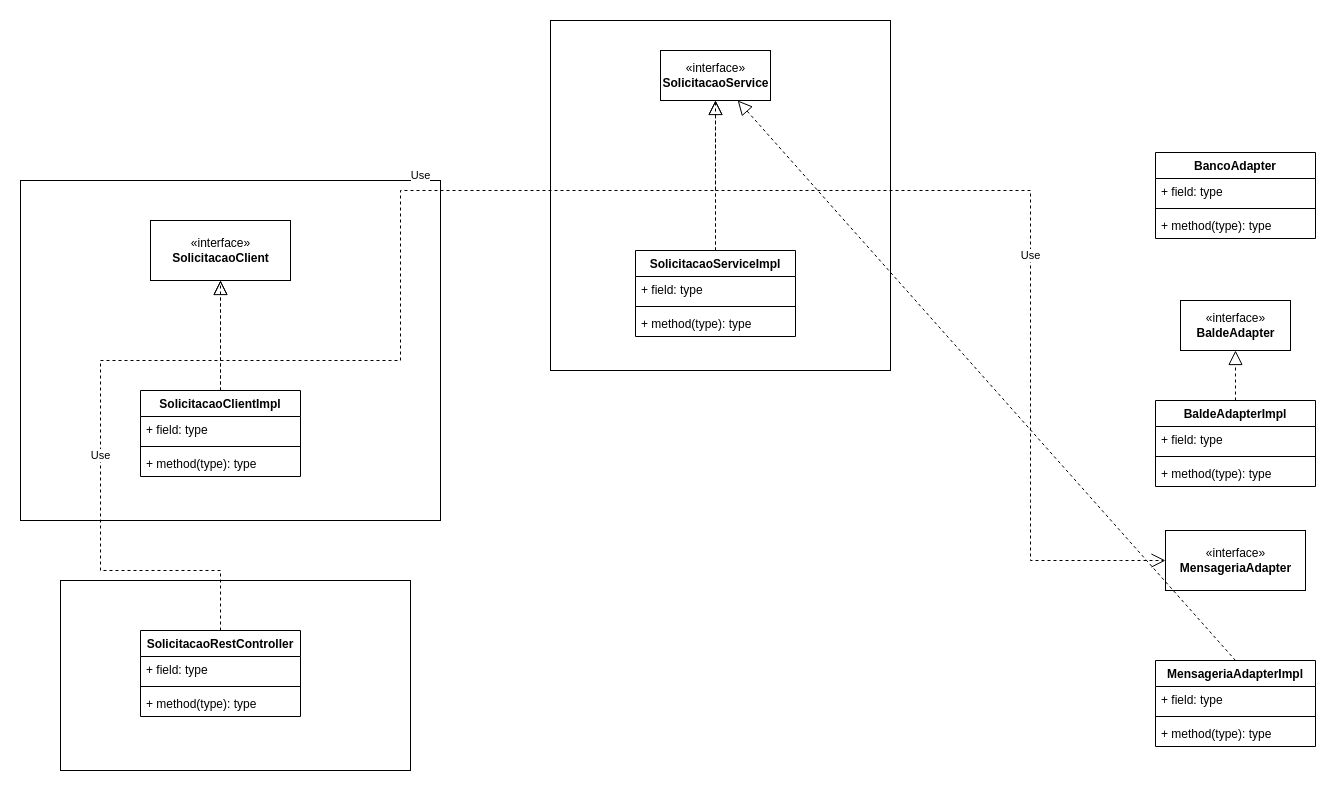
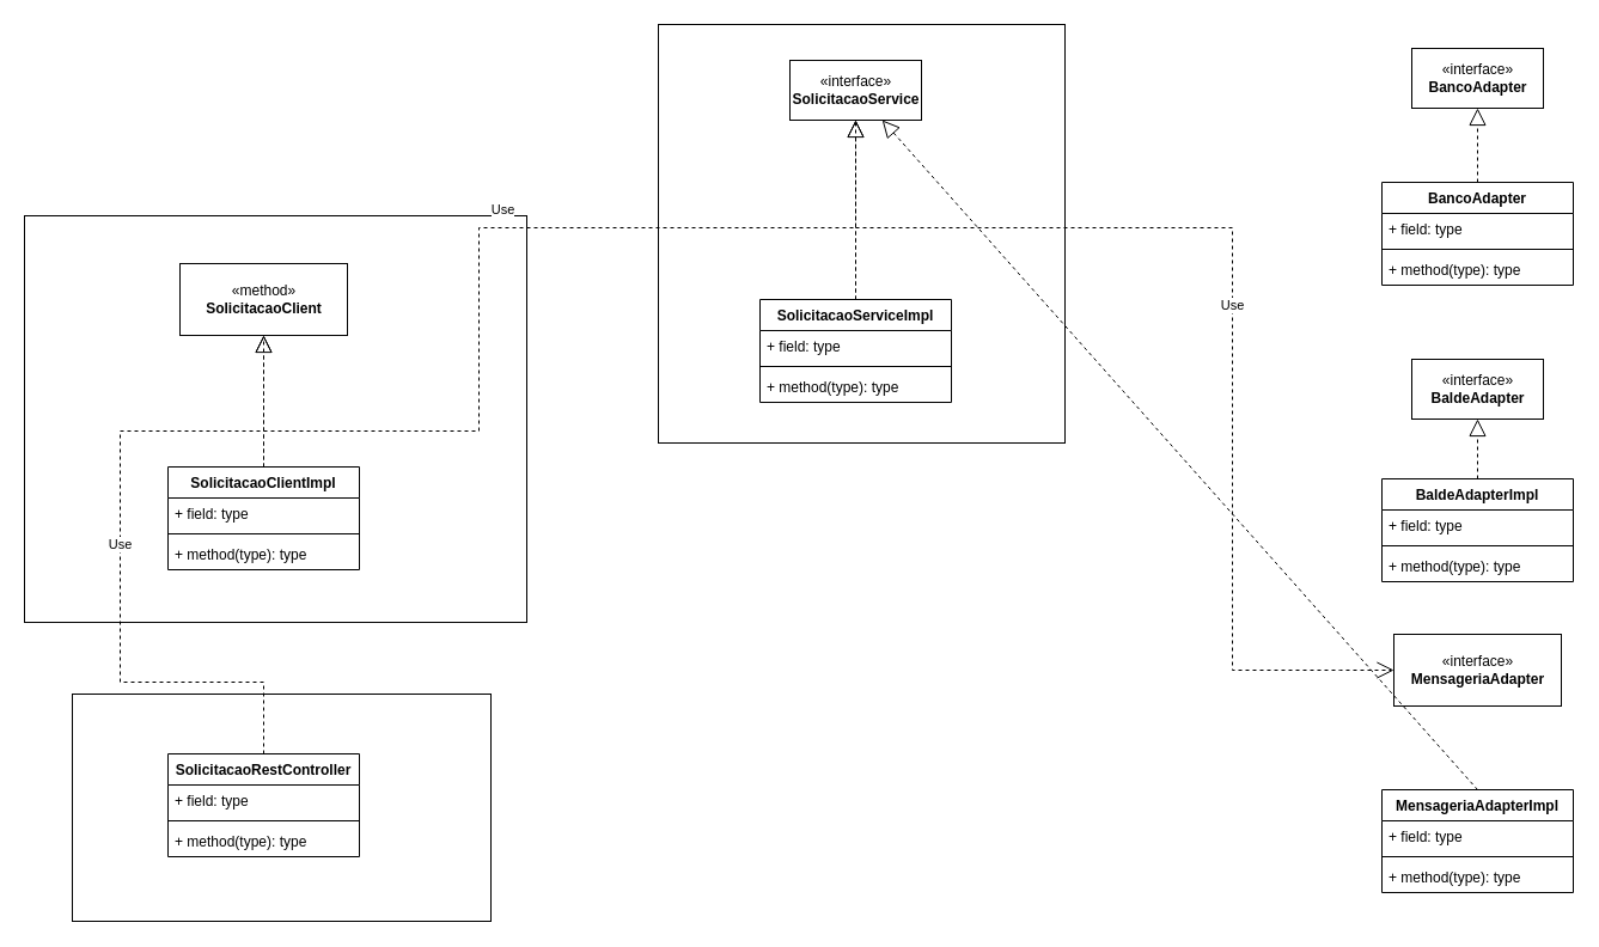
+ <mxCell id="23" value="«interface»&lt;br&gt;&lt;b&gt;BancoAdapter&lt;/b&gt;" style="html=1;" vertex="1" parent="1"><mxGeometry x="1180" y="40" width="110" height="50" as="geometry" /></mxCell>
+ <mxCell id="28" value="" style="endArrow=block;dashed=1;endFill=0;endSize=12;html=1;rounded=0;entryX=0.5;entryY=1;entryDx=0;entryDy=0;exitX=0.5;exitY=0;exitDx=0;exitDy=0;" edge="1" parent="1" source="24" target="23"><mxGeometry width="160" relative="1" as="geometry"><mxPoint x="770" y="250" as="sourcePoint" /><mxPoint x="930" y="250" as="targetPoint" /></mxGeometry></mxCell>
- <mxCell id="11" value="«interface»&lt;br&gt;&lt;b&gt;SolicitacaoClient&lt;/b&gt;" style="html=1;" vertex="1" parent="1"><mxGeometry x="150" y="220" width="140" height="60" as="geometry" /></mxCell>
+ <mxCell id="11" value="«method»&lt;br&gt;&lt;b&gt;SolicitacaoClient&lt;/b&gt;" style="html=1;" vertex="1" parent="1"><mxGeometry x="150" y="220" width="140" height="60" as="geometry" /></mxCell>
